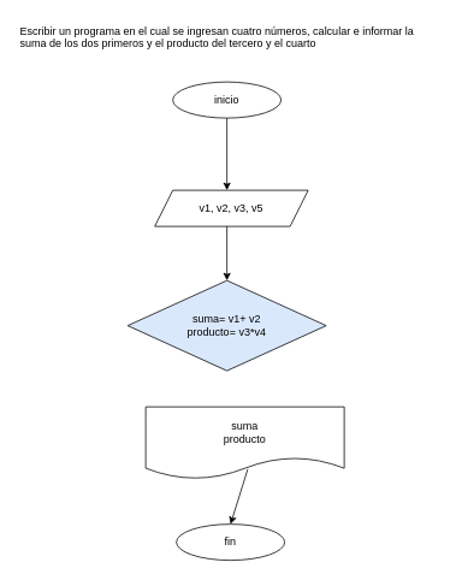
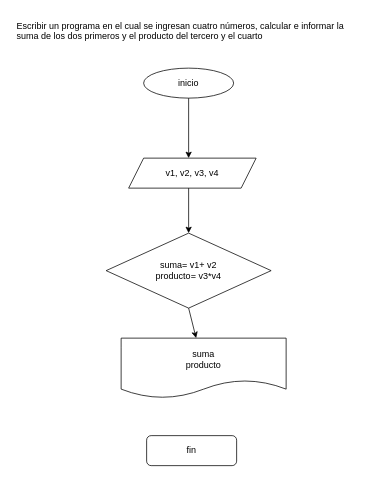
- <mxCell id="5" value="v1, v2, v3, v5" style="shape=parallelogram;perimeter=parallelogramPerimeter;whiteSpace=wrap;html=1;fixedSize=1;" vertex="1" parent="1"><mxGeometry x="171" y="210" width="170" height="40" as="geometry" /></mxCell>
+ <mxCell id="5" value="v1, v2, v3, v4" style="shape=parallelogram;perimeter=parallelogramPerimeter;whiteSpace=wrap;html=1;fixedSize=1;" vertex="1" parent="1"><mxGeometry x="171" y="210" width="170" height="40" as="geometry" /></mxCell>
- <mxCell id="6" value="suma= v1+ v2&lt;br&gt;producto= v3*v4" style="rhombus;whiteSpace=wrap;html=1;fillColor=#dae8fc;" vertex="1" parent="1"><mxGeometry x="141" y="310" width="220" height="100" as="geometry" /></mxCell>
+ <mxCell id="6" value="suma= v1+ v2&lt;br&gt;producto= v3*v4" style="rhombus;whiteSpace=wrap;html=1;" vertex="1" parent="1"><mxGeometry x="141" y="310" width="220" height="100" as="geometry" /></mxCell>
+ <mxCell id="8" value="" style="endArrow=classic;html=1;rounded=0;exitX=0.5;exitY=1;exitDx=0;exitDy=0;" edge="1" parent="1" source="6" target="9"><mxGeometry width="50" height="50" relative="1" as="geometry"><mxPoint x="271" y="180" as="sourcePoint" /><mxPoint x="251" y="470" as="targetPoint" /></mxGeometry></mxCell>
- <mxCell id="11" value="" style="endArrow=classic;html=1;rounded=0;exitX=0.514;exitY=0.863;exitDx=0;exitDy=0;exitPerimeter=0;entryX=0.5;entryY=0;entryDx=0;entryDy=0;" edge="1" parent="1" source="9" target="10"><mxGeometry width="50" height="50" relative="1" as="geometry"><mxPoint x="231" y="320" as="sourcePoint" /><mxPoint x="281" y="270" as="targetPoint" /></mxGeometry></mxCell>
- <mxCell id="10" value="fin" style="ellipse;whiteSpace=wrap;html=1;" vertex="1" parent="1"><mxGeometry x="195" y="580" width="120" height="40" as="geometry" /></mxCell>
+ <mxCell id="10" value="fin" style="whiteSpace=wrap;html=1;rounded=1;" vertex="1" parent="1"><mxGeometry x="195" y="580" width="120" height="40" as="geometry" /></mxCell>
